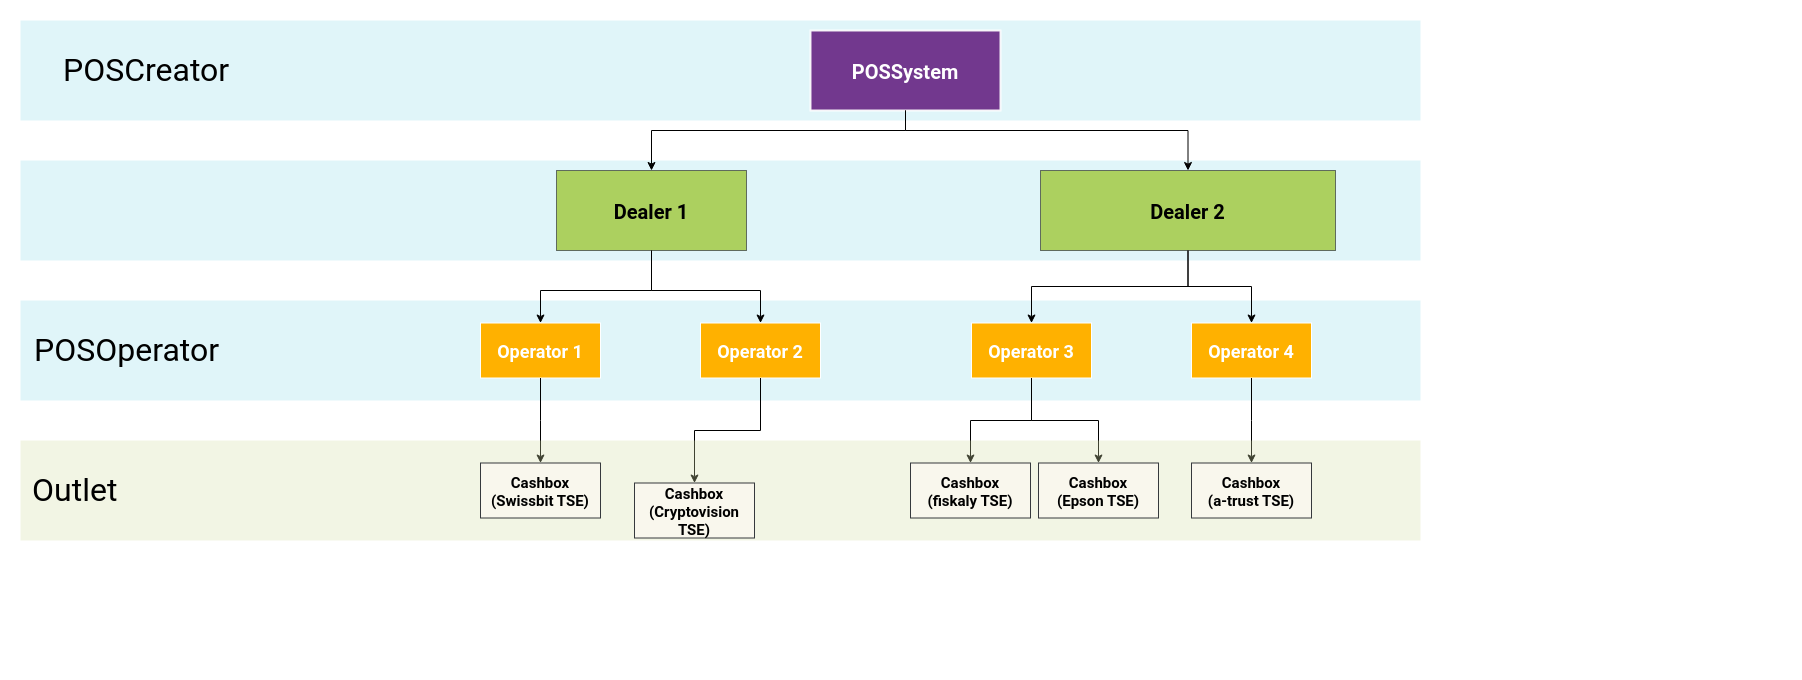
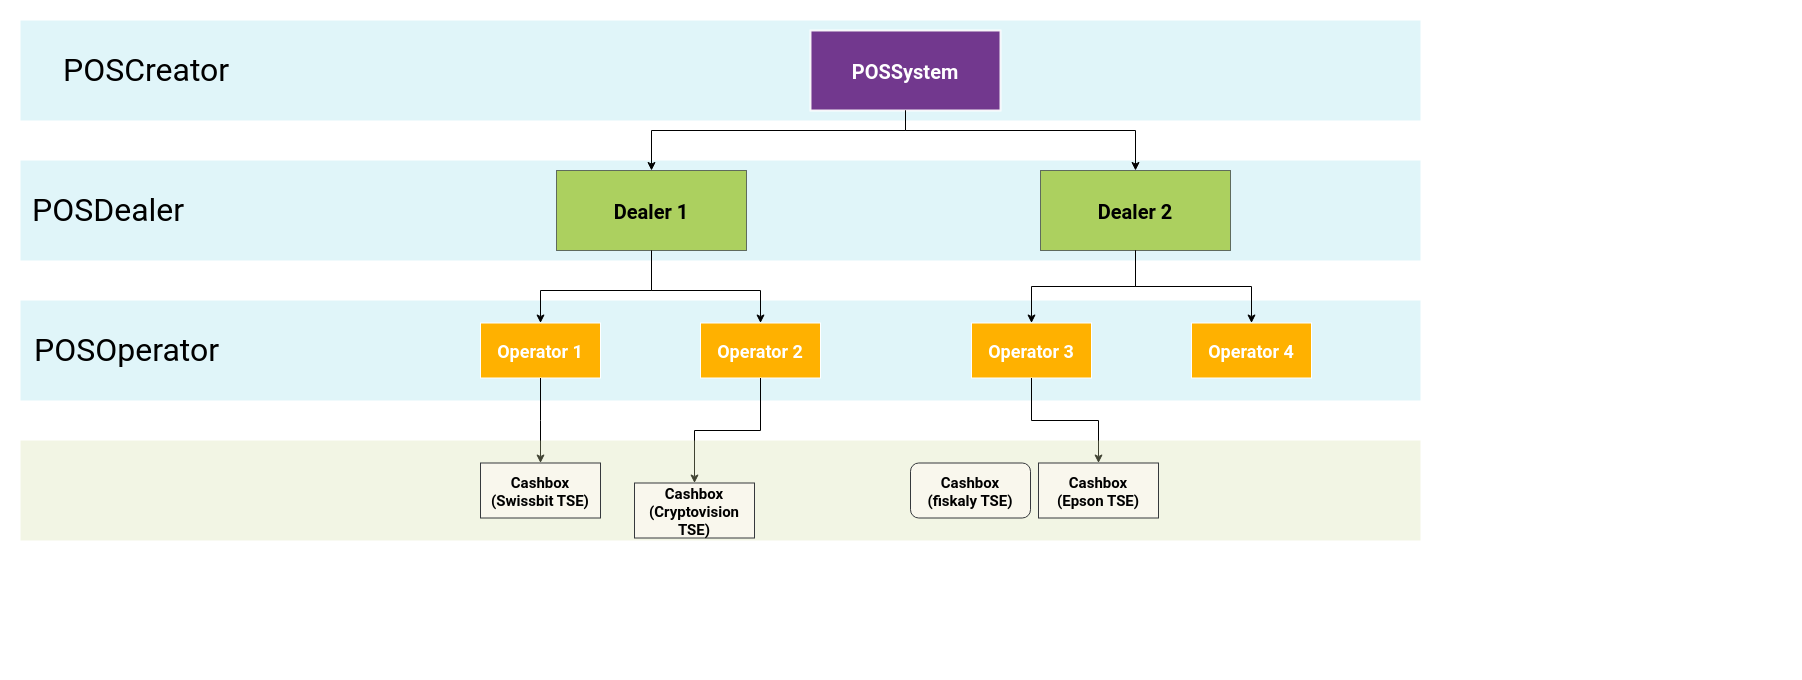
+ <mxCell id="8" value="&lt;p&gt;&lt;font face=&quot;Roboto&quot; style=&quot;font-size: 32px&quot;&gt;POSDealer&lt;/font&gt;&lt;/p&gt;" style="text;html=1;strokeColor=none;fillColor=none;align=left;verticalAlign=middle;whiteSpace=wrap;rounded=0;" vertex="1" parent="6"><mxGeometry x="10" y="40" width="270" height="20" as="geometry" /></mxCell>
- <mxCell id="9" value="Dealer 2" style="rounded=0;strokeColor=#36393d;fontStyle=1;fontFamily=Roboto;fontSize=20;fillColor=#96c11f;opacity=70;fontSource=https%3A%2F%2Ffonts.googleapis.com%2Fcss%3Ffamily%3DRoboto;" vertex="1" parent="6"><mxGeometry x="1020" y="10" width="295" height="80" as="geometry" /></mxCell>
+ <mxCell id="9" value="Dealer 2" style="rounded=0;strokeColor=#36393d;fontStyle=1;fontFamily=Roboto;fontSize=20;fillColor=#96c11f;opacity=70;fontSource=https%3A%2F%2Ffonts.googleapis.com%2Fcss%3Ffamily%3DRoboto;" vertex="1" parent="6"><mxGeometry x="1020" y="10" width="190" height="80" as="geometry" /></mxCell>
- <mxCell id="28" value="" style="edgeStyle=elbowEdgeStyle;elbow=vertical;strokeWidth=1;rounded=0;fontColor=#3399FF;fillColor=#dae8fc;" edge="1" parent="1" source="16" target="36"><mxGeometry x="328" y="278" width="100" height="100" as="geometry"><mxPoint x="1190" y="420" as="sourcePoint" /><mxPoint x="1254" y="463" as="targetPoint" /><Array as="points" /></mxGeometry></mxCell>
- <mxCell id="24" value="" style="edgeStyle=elbowEdgeStyle;elbow=vertical;strokeWidth=1;rounded=0;fontColor=#3399FF;fillColor=#dae8fc;exitX=0.5;exitY=1;exitDx=0;exitDy=0;entryX=0.5;entryY=0;entryDx=0;entryDy=0;" edge="1" parent="1" source="15" target="34"><mxGeometry x="338" y="288" width="100" height="100" as="geometry"><mxPoint x="770" y="387.5" as="sourcePoint" /><mxPoint x="700" y="472.5" as="targetPoint" /><Array as="points" /></mxGeometry></mxCell>
- <mxCell id="31" value="&lt;p&gt;&lt;font face=&quot;Roboto&quot; style=&quot;font-size: 32px&quot;&gt;Outlet&lt;/font&gt;&lt;/p&gt;" style="text;html=1;strokeColor=none;fillColor=none;align=left;verticalAlign=middle;whiteSpace=wrap;rounded=0;" vertex="1" parent="29"><mxGeometry x="10" y="40" width="270" height="20" as="geometry" /></mxCell>
- <mxCell id="34" value="Cashbox&#10;(fiskaly TSE)" style="rounded=0;fillColor=#f9f7ed;fontStyle=1;fontFamily=Roboto;fontSize=15;strokeColor=#36393d;fontSource=https%3A%2F%2Ffonts.googleapis.com%2Fcss%3Ffamily%3DRoboto;" vertex="1" parent="29"><mxGeometry x="890" y="22.5" width="120" height="55" as="geometry" /></mxCell>
+ <mxCell id="34" value="Cashbox&#10;(fiskaly TSE)" style="fillColor=#f9f7ed;fontStyle=1;fontFamily=Roboto;fontSize=15;strokeColor=#36393d;fontSource=https%3A%2F%2Ffonts.googleapis.com%2Fcss%3Ffamily%3DRoboto;rounded=1;" vertex="1" parent="29"><mxGeometry x="890" y="22.5" width="120" height="55" as="geometry" /></mxCell>
- <mxCell id="36" value="Cashbox&#10;(a-trust TSE)" style="rounded=0;fillColor=#f9f7ed;fontStyle=1;fontFamily=Roboto;fontSize=15;strokeColor=#36393d;fontSource=https%3A%2F%2Ffonts.googleapis.com%2Fcss%3Ffamily%3DRoboto;" vertex="1" parent="29"><mxGeometry x="1171" y="22.5" width="120" height="55" as="geometry" /></mxCell>
